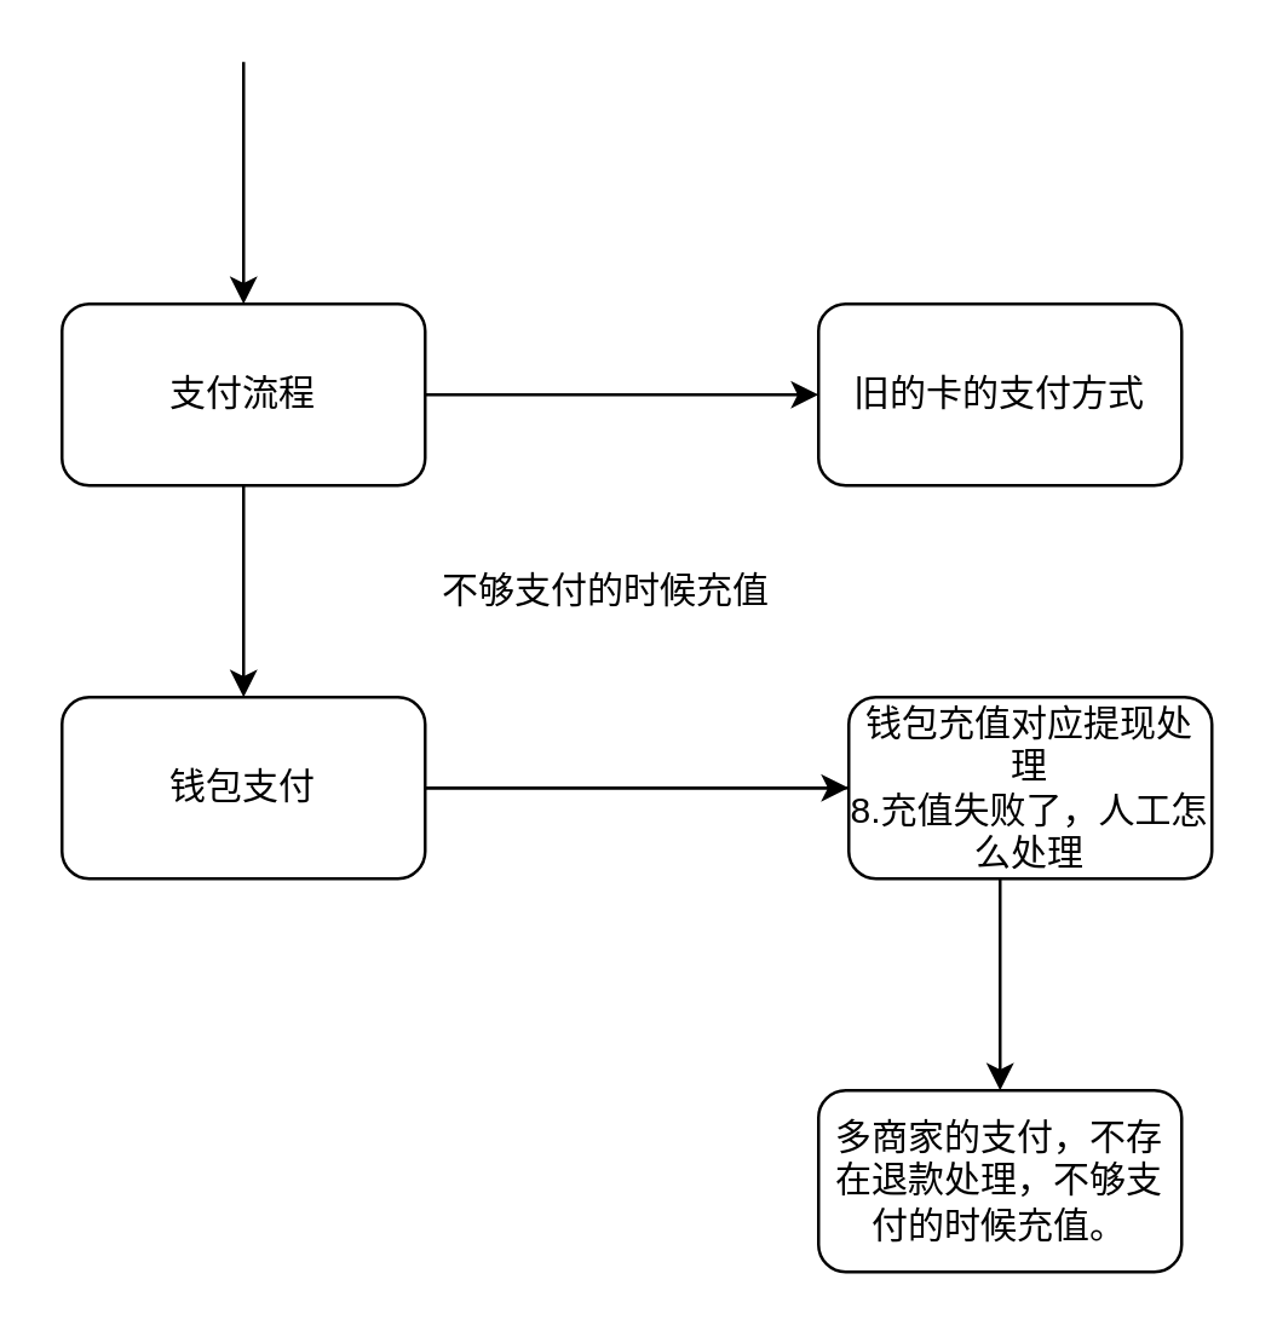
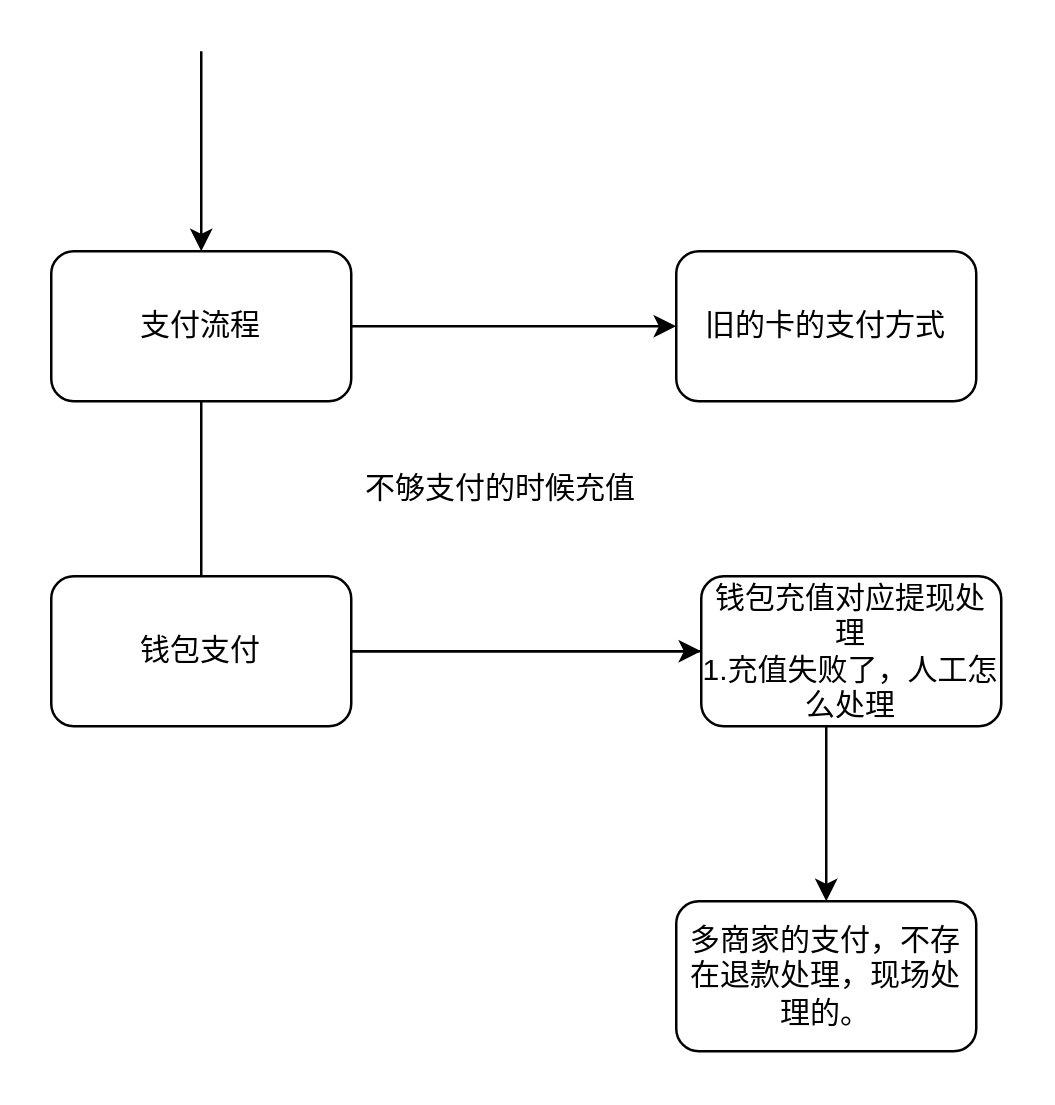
- <mxCell id="2" value="" style="edgeStyle=orthogonalEdgeStyle;rounded=0;orthogonalLoop=1;jettySize=auto;html=1;" edge="1" parent="1" source="3" target="9"><mxGeometry relative="1" as="geometry" /></mxCell>
+ <mxCell id="2" value="" style="edgeStyle=orthogonalEdgeStyle;rounded=0;orthogonalLoop=1;jettySize=auto;html=1;endArrow=none;" edge="1" parent="1" source="3" target="9"><mxGeometry relative="1" as="geometry" /></mxCell>
- <mxCell id="10" value="钱包充值对应提现处理&lt;br&gt;8.充值失败了，人工怎么处理" style="rounded=1;whiteSpace=wrap;html=1;" vertex="1" parent="1"><mxGeometry x="280" y="230" width="120" height="60" as="geometry" /></mxCell>
+ <mxCell id="10" value="钱包充值对应提现处理&lt;br&gt;1.充值失败了，人工怎么处理" style="rounded=1;whiteSpace=wrap;html=1;" vertex="1" parent="1"><mxGeometry x="280" y="230" width="120" height="60" as="geometry" /></mxCell>
- <mxCell id="11" value="多商家的支付，不存在退款处理，不够支付的时候充值。" style="rounded=1;whiteSpace=wrap;html=1;" vertex="1" parent="1"><mxGeometry x="270" y="360" width="120" height="60" as="geometry" /></mxCell>
+ <mxCell id="11" value="多商家的支付，不存在退款处理，现场处理的。" style="rounded=1;whiteSpace=wrap;html=1;" vertex="1" parent="1"><mxGeometry x="270" y="360" width="120" height="60" as="geometry" /></mxCell>
